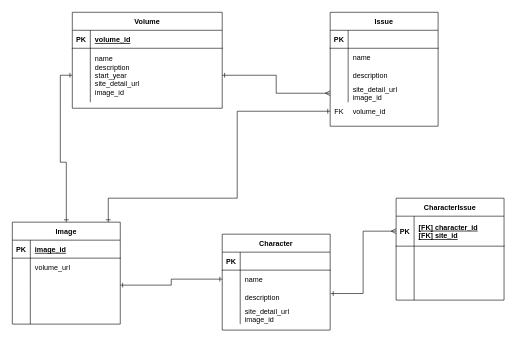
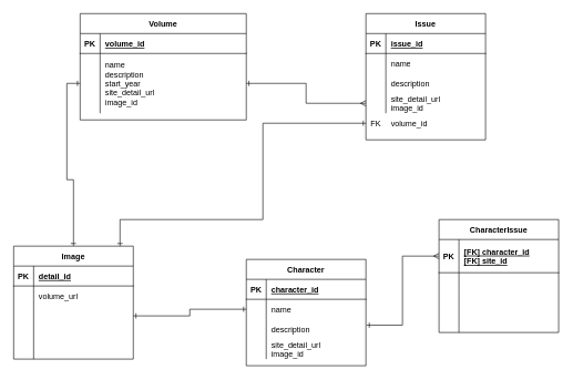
+ <mxCell id="16" value="issue_id" style="shape=partialRectangle;connectable=0;fillColor=none;top=0;left=0;bottom=0;right=0;align=left;spacingLeft=6;fontStyle=5;overflow=hidden;" vertex="1" parent="14"><mxGeometry x="30" width="150" height="30" as="geometry" /></mxCell>
- <mxCell id="59" value="image_id" style="shape=partialRectangle;connectable=0;fillColor=none;top=0;left=0;bottom=0;right=0;align=left;spacingLeft=6;fontStyle=5;overflow=hidden;" vertex="1" parent="57"><mxGeometry x="30" width="150" height="30" as="geometry" /></mxCell>
+ <mxCell id="59" value="detail_id" style="shape=partialRectangle;connectable=0;fillColor=none;top=0;left=0;bottom=0;right=0;align=left;spacingLeft=6;fontStyle=5;overflow=hidden;" vertex="1" parent="57"><mxGeometry x="30" width="150" height="30" as="geometry" /></mxCell>
+ <mxCell id="29" value="character_id" style="shape=partialRectangle;connectable=0;fillColor=none;top=0;left=0;bottom=0;right=0;align=left;spacingLeft=6;fontStyle=5;overflow=hidden;" vertex="1" parent="27"><mxGeometry x="30" width="150" height="30" as="geometry" /></mxCell>
